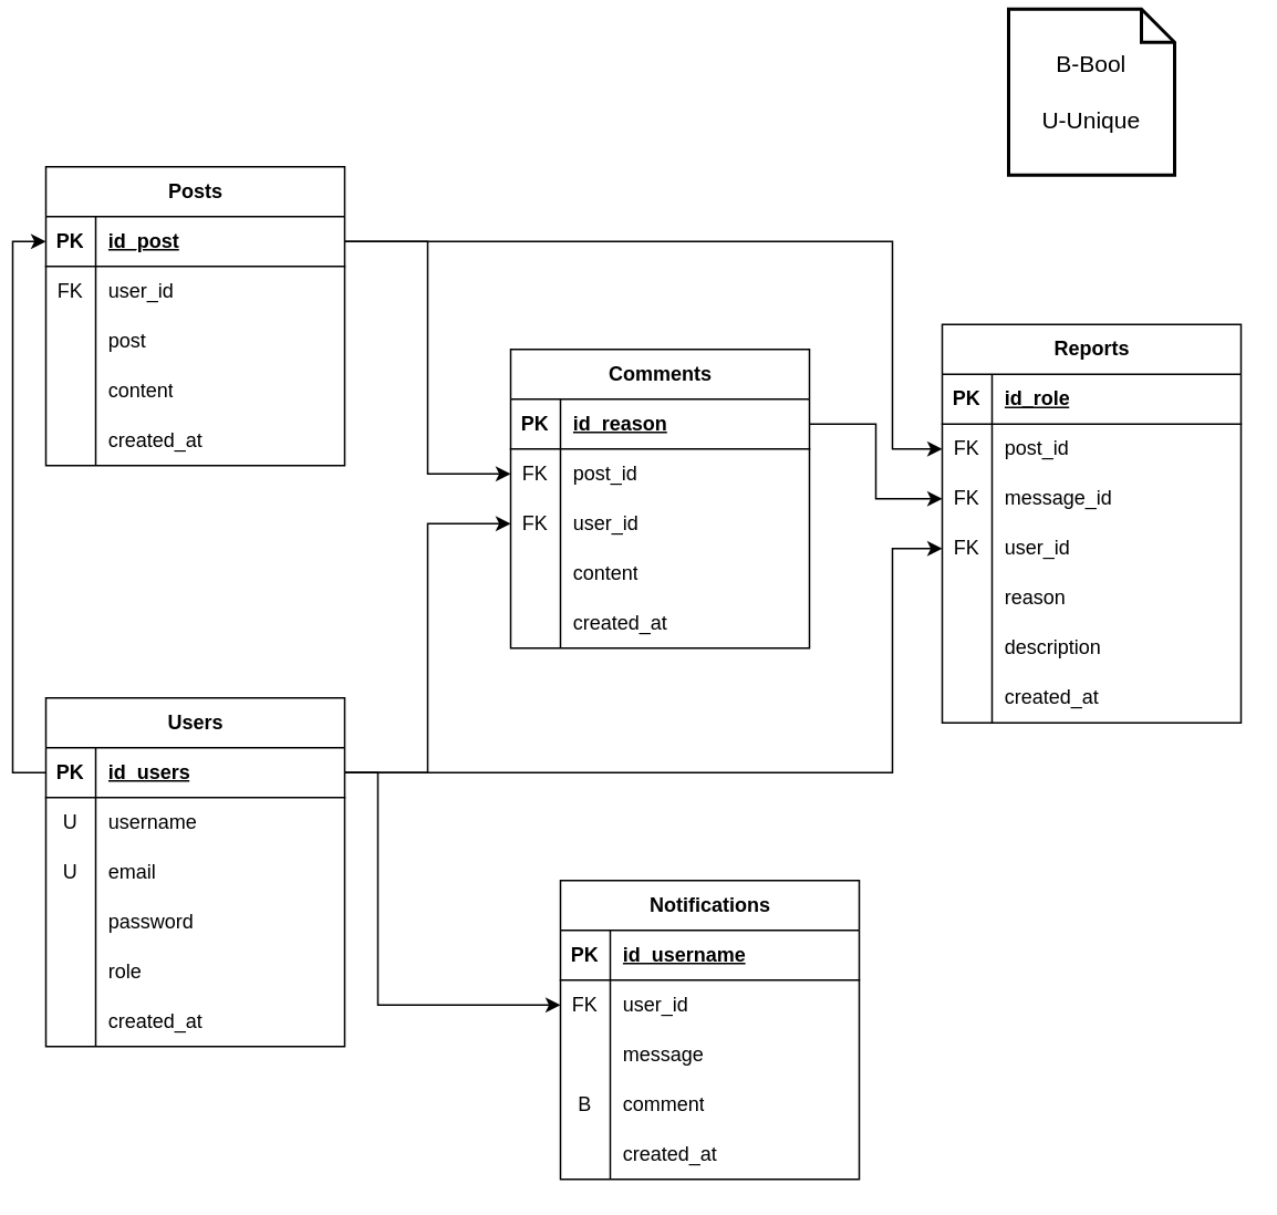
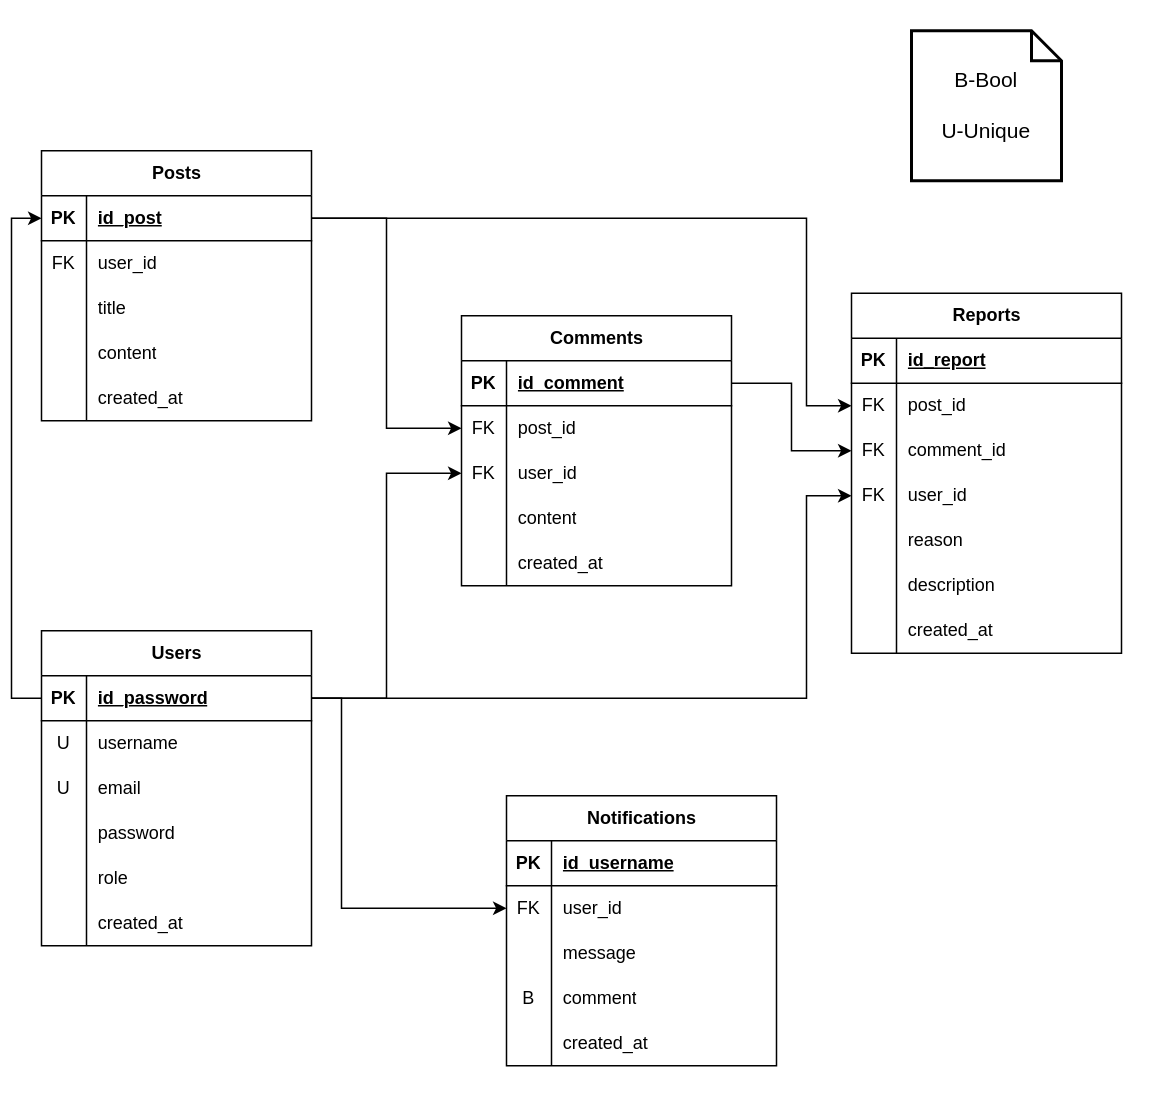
- <mxCell id="98" value="B-Bool&lt;br&gt;&lt;br&gt;U-Unique" style="shape=note;strokeWidth=2;fontSize=14;size=20;whiteSpace=wrap;html=1;shadow=0;labelBackgroundColor=none;fillColor=#ffffff;" parent="1" vertex="1"><mxGeometry x="600" y="5" width="100" height="100" as="geometry" /></mxCell>
+ <mxCell id="98" value="B-Bool&lt;br&gt;&lt;br&gt;U-Unique" style="shape=note;strokeWidth=2;fontSize=14;size=20;whiteSpace=wrap;html=1;shadow=0;labelBackgroundColor=none;fillColor=#ffffff;" parent="1" vertex="1"><mxGeometry x="600" y="20" width="100" height="100" as="geometry" /></mxCell>
- <mxCell id="11" value="post" style="shape=partialRectangle;connectable=0;fillColor=none;top=0;left=0;bottom=0;right=0;align=left;spacingLeft=6;overflow=hidden;whiteSpace=wrap;html=1;" parent="9" vertex="1"><mxGeometry x="30" width="150" height="30" as="geometry"><mxRectangle width="150" height="30" as="alternateBounds" /></mxGeometry></mxCell>
+ <mxCell id="11" value="title" style="shape=partialRectangle;connectable=0;fillColor=none;top=0;left=0;bottom=0;right=0;align=left;spacingLeft=6;overflow=hidden;whiteSpace=wrap;html=1;" parent="9" vertex="1"><mxGeometry x="30" width="150" height="30" as="geometry"><mxRectangle width="150" height="30" as="alternateBounds" /></mxGeometry></mxCell>
- <mxCell id="56" value="id_role" style="shape=partialRectangle;connectable=0;fillColor=none;top=0;left=0;bottom=0;right=0;align=left;spacingLeft=6;fontStyle=5;overflow=hidden;whiteSpace=wrap;html=1;" parent="54" vertex="1"><mxGeometry x="30" width="150" height="30" as="geometry"><mxRectangle width="150" height="30" as="alternateBounds" /></mxGeometry></mxCell>
+ <mxCell id="56" value="id_report" style="shape=partialRectangle;connectable=0;fillColor=none;top=0;left=0;bottom=0;right=0;align=left;spacingLeft=6;fontStyle=5;overflow=hidden;whiteSpace=wrap;html=1;" parent="54" vertex="1"><mxGeometry x="30" width="150" height="30" as="geometry"><mxRectangle width="150" height="30" as="alternateBounds" /></mxGeometry></mxCell>
- <mxCell id="21" value="id_reason" style="shape=partialRectangle;connectable=0;fillColor=none;top=0;left=0;bottom=0;right=0;align=left;spacingLeft=6;fontStyle=5;overflow=hidden;whiteSpace=wrap;html=1;" parent="19" vertex="1"><mxGeometry x="30" width="150" height="30" as="geometry"><mxRectangle width="150" height="30" as="alternateBounds" /></mxGeometry></mxCell>
+ <mxCell id="21" value="id_comment" style="shape=partialRectangle;connectable=0;fillColor=none;top=0;left=0;bottom=0;right=0;align=left;spacingLeft=6;fontStyle=5;overflow=hidden;whiteSpace=wrap;html=1;" parent="19" vertex="1"><mxGeometry x="30" width="150" height="30" as="geometry"><mxRectangle width="150" height="30" as="alternateBounds" /></mxGeometry></mxCell>
- <mxCell id="62" value="message_id" style="shape=partialRectangle;connectable=0;fillColor=none;top=0;left=0;bottom=0;right=0;align=left;spacingLeft=6;overflow=hidden;whiteSpace=wrap;html=1;" parent="60" vertex="1"><mxGeometry x="30" width="150" height="30" as="geometry"><mxRectangle width="150" height="30" as="alternateBounds" /></mxGeometry></mxCell>
+ <mxCell id="62" value="comment_id" style="shape=partialRectangle;connectable=0;fillColor=none;top=0;left=0;bottom=0;right=0;align=left;spacingLeft=6;overflow=hidden;whiteSpace=wrap;html=1;" parent="60" vertex="1"><mxGeometry x="30" width="150" height="30" as="geometry"><mxRectangle width="150" height="30" as="alternateBounds" /></mxGeometry></mxCell>
- <mxCell id="37" value="id_users" style="shape=partialRectangle;connectable=0;fillColor=none;top=0;left=0;bottom=0;right=0;align=left;spacingLeft=6;fontStyle=5;overflow=hidden;whiteSpace=wrap;html=1;" parent="35" vertex="1"><mxGeometry x="30" width="150" height="30" as="geometry"><mxRectangle width="150" height="30" as="alternateBounds" /></mxGeometry></mxCell>
+ <mxCell id="37" value="id_password" style="shape=partialRectangle;connectable=0;fillColor=none;top=0;left=0;bottom=0;right=0;align=left;spacingLeft=6;fontStyle=5;overflow=hidden;whiteSpace=wrap;html=1;" parent="35" vertex="1"><mxGeometry x="30" width="150" height="30" as="geometry"><mxRectangle width="150" height="30" as="alternateBounds" /></mxGeometry></mxCell>
